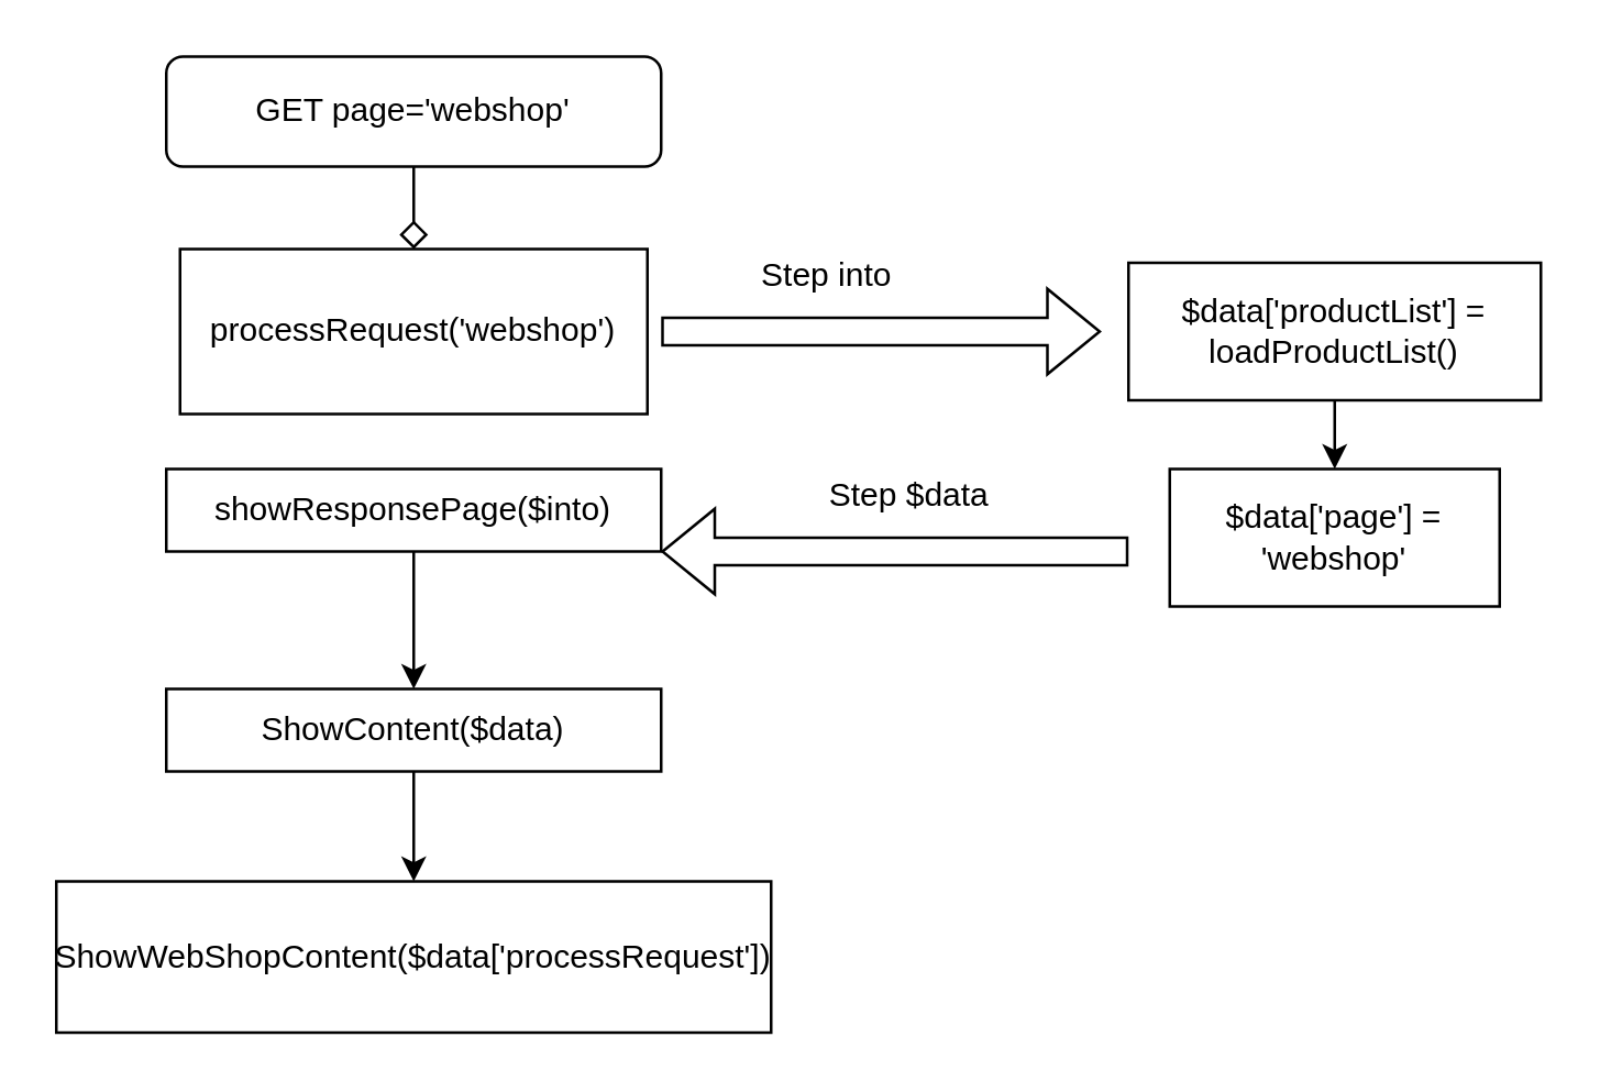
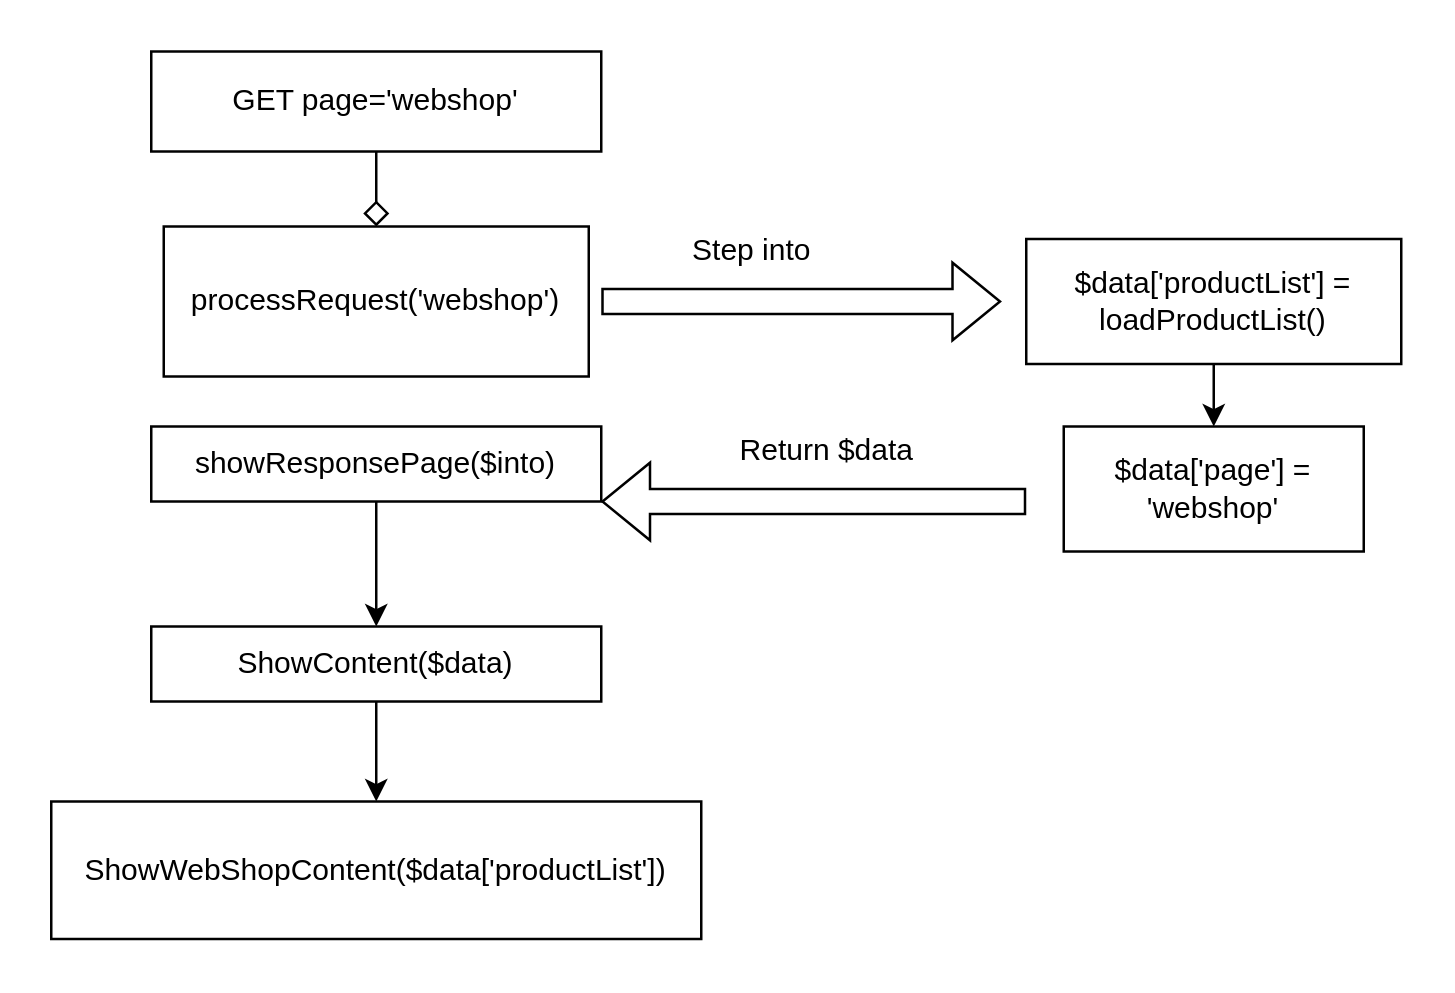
- <mxCell id="3" value="GET page='webshop'" style="rounded=1;whiteSpace=wrap;html=1;fontSize=12;glass=0;strokeWidth=1;shadow=0;" parent="1" vertex="1"><mxGeometry x="60" y="20" width="180" height="40" as="geometry" /></mxCell>
+ <mxCell id="3" value="GET page='webshop'" style="whiteSpace=wrap;html=1;fontSize=12;glass=0;strokeWidth=1;shadow=0;rounded=0;" parent="1" vertex="1"><mxGeometry x="60" y="20" width="180" height="40" as="geometry" /></mxCell>
- <mxCell id="11" value="Step $data" style="text;html=1;align=center;verticalAlign=middle;resizable=0;points=[];autosize=1;strokeColor=none;fillColor=none;" vertex="1" parent="1"><mxGeometry x="285" y="170" width="90" height="20" as="geometry" /></mxCell>
+ <mxCell id="11" value="Return $data" style="text;html=1;align=center;verticalAlign=middle;resizable=0;points=[];autosize=1;strokeColor=none;fillColor=none;" vertex="1" parent="1"><mxGeometry x="285" y="170" width="90" height="20" as="geometry" /></mxCell>
- <mxCell id="16" value="ShowWebShopContent($data['processRequest'])" style="whiteSpace=wrap;html=1;" vertex="1" parent="1"><mxGeometry x="20" y="320" width="260" height="55" as="geometry" /></mxCell>
+ <mxCell id="16" value="ShowWebShopContent($data['productList'])" style="whiteSpace=wrap;html=1;" vertex="1" parent="1"><mxGeometry x="20" y="320" width="260" height="55" as="geometry" /></mxCell>
